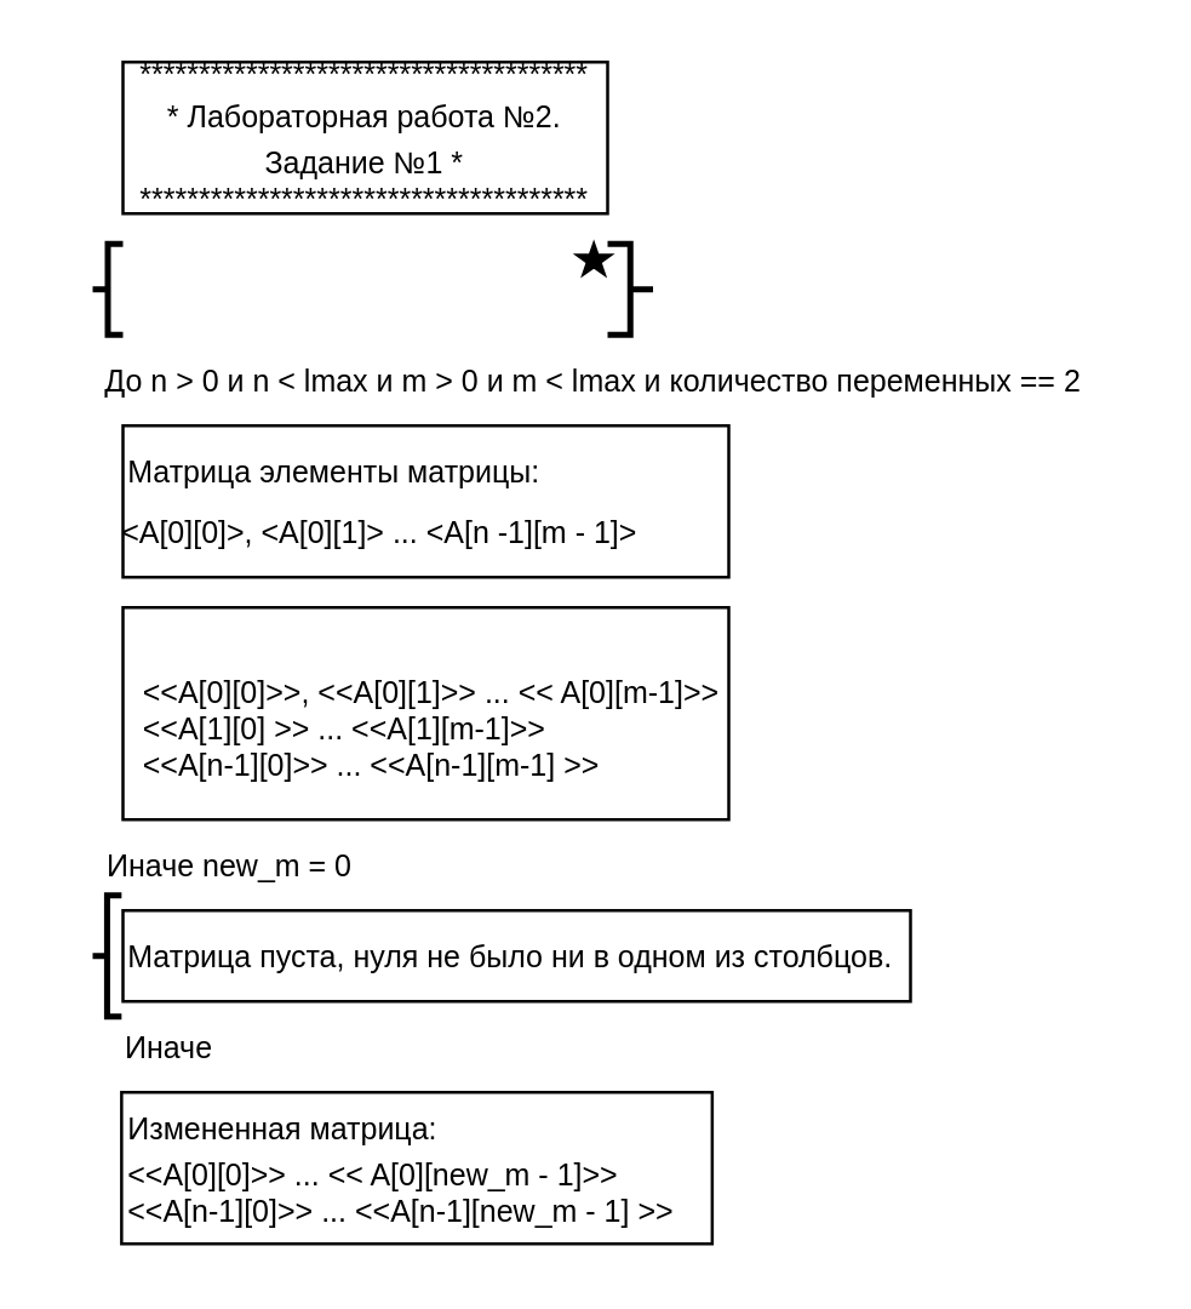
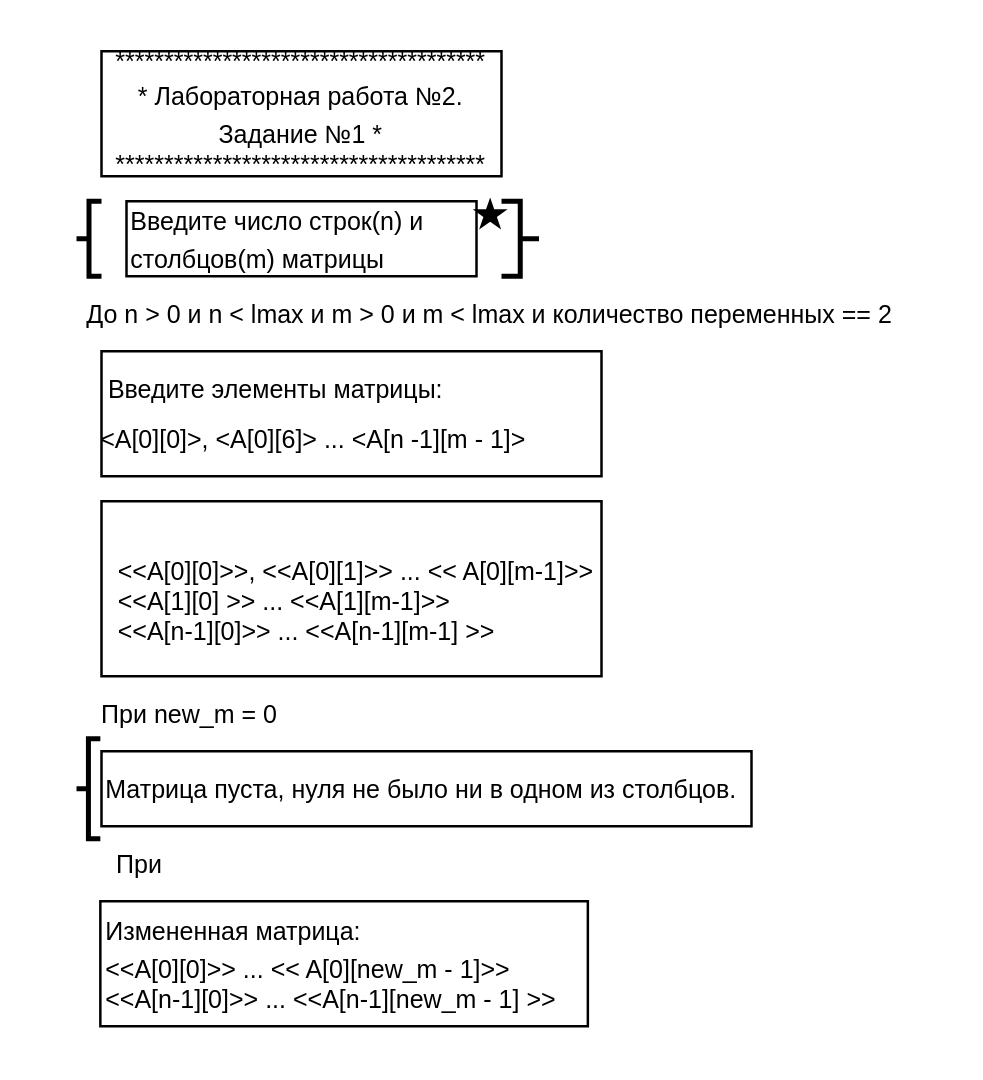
+ <mxCell id="3" value="&lt;font style=&quot;font-size: 10px;&quot;&gt;Введите число строк(n) и столбцов(m) матрицы&lt;/font&gt;" style="rounded=0;whiteSpace=wrap;html=1;align=left;" vertex="1" parent="1"><mxGeometry x="50" y="80" width="140" height="30" as="geometry" /></mxCell>
- <mxCell id="9" value="&lt;span style=&quot;font-size: 10px; text-align: left;&quot;&gt;Матрица элементы матрицы:&lt;/span&gt;" style="text;html=1;align=center;verticalAlign=middle;whiteSpace=wrap;rounded=0;" vertex="1" parent="1"><mxGeometry x="30" y="140" width="160" height="30" as="geometry" /></mxCell>
+ <mxCell id="9" value="&lt;span style=&quot;font-size: 10px; text-align: left;&quot;&gt;Введите элементы матрицы:&lt;/span&gt;" style="text;html=1;align=center;verticalAlign=middle;whiteSpace=wrap;rounded=0;" vertex="1" parent="1"><mxGeometry x="30" y="140" width="160" height="30" as="geometry" /></mxCell>
- <mxCell id="10" value="&amp;lt;A[0][0]&amp;gt;, &amp;lt;A[0][1]&amp;gt; ... &amp;lt;A[n -1][m - 1]&amp;gt;" style="text;html=1;align=center;verticalAlign=middle;whiteSpace=wrap;rounded=0;fontSize=10;" vertex="1" parent="1"><mxGeometry x="20.46" y="160" width="210" height="30" as="geometry" /></mxCell>
+ <mxCell id="10" value="&amp;lt;A[0][0]&amp;gt;, &amp;lt;A[0][6]&amp;gt; ... &amp;lt;A[n -1][m - 1]&amp;gt;" style="text;html=1;align=center;verticalAlign=middle;whiteSpace=wrap;rounded=0;fontSize=10;" vertex="1" parent="1"><mxGeometry x="20.46" y="160" width="210" height="30" as="geometry" /></mxCell>
- <mxCell id="13" value="&lt;font style=&quot;font-size: 10px;&quot;&gt;Иначе new_m = 0&lt;/font&gt;" style="text;html=1;align=center;verticalAlign=middle;resizable=0;points=[];autosize=1;strokeColor=none;fillColor=none;fontSize=10;" vertex="1" parent="1"><mxGeometry x="30" y="270" width="90" height="30" as="geometry" /></mxCell>
+ <mxCell id="13" value="&lt;font style=&quot;font-size: 10px;&quot;&gt;При new_m = 0&lt;/font&gt;" style="text;html=1;align=center;verticalAlign=middle;resizable=0;points=[];autosize=1;strokeColor=none;fillColor=none;fontSize=10;" vertex="1" parent="1"><mxGeometry x="30" y="270" width="90" height="30" as="geometry" /></mxCell>
- <mxCell id="16" value="&lt;font style=&quot;font-size: 10px;&quot;&gt;Иначе&lt;/font&gt;" style="text;html=1;align=center;verticalAlign=middle;resizable=0;points=[];autosize=1;strokeColor=none;fillColor=none;" vertex="1" parent="1"><mxGeometry x="30" y="330" width="50" height="30" as="geometry" /></mxCell>
+ <mxCell id="16" value="&lt;font style=&quot;font-size: 10px;&quot;&gt;При&lt;/font&gt;" style="text;html=1;align=center;verticalAlign=middle;resizable=0;points=[];autosize=1;strokeColor=none;fillColor=none;" vertex="1" parent="1"><mxGeometry x="30" y="330" width="50" height="30" as="geometry" /></mxCell>
